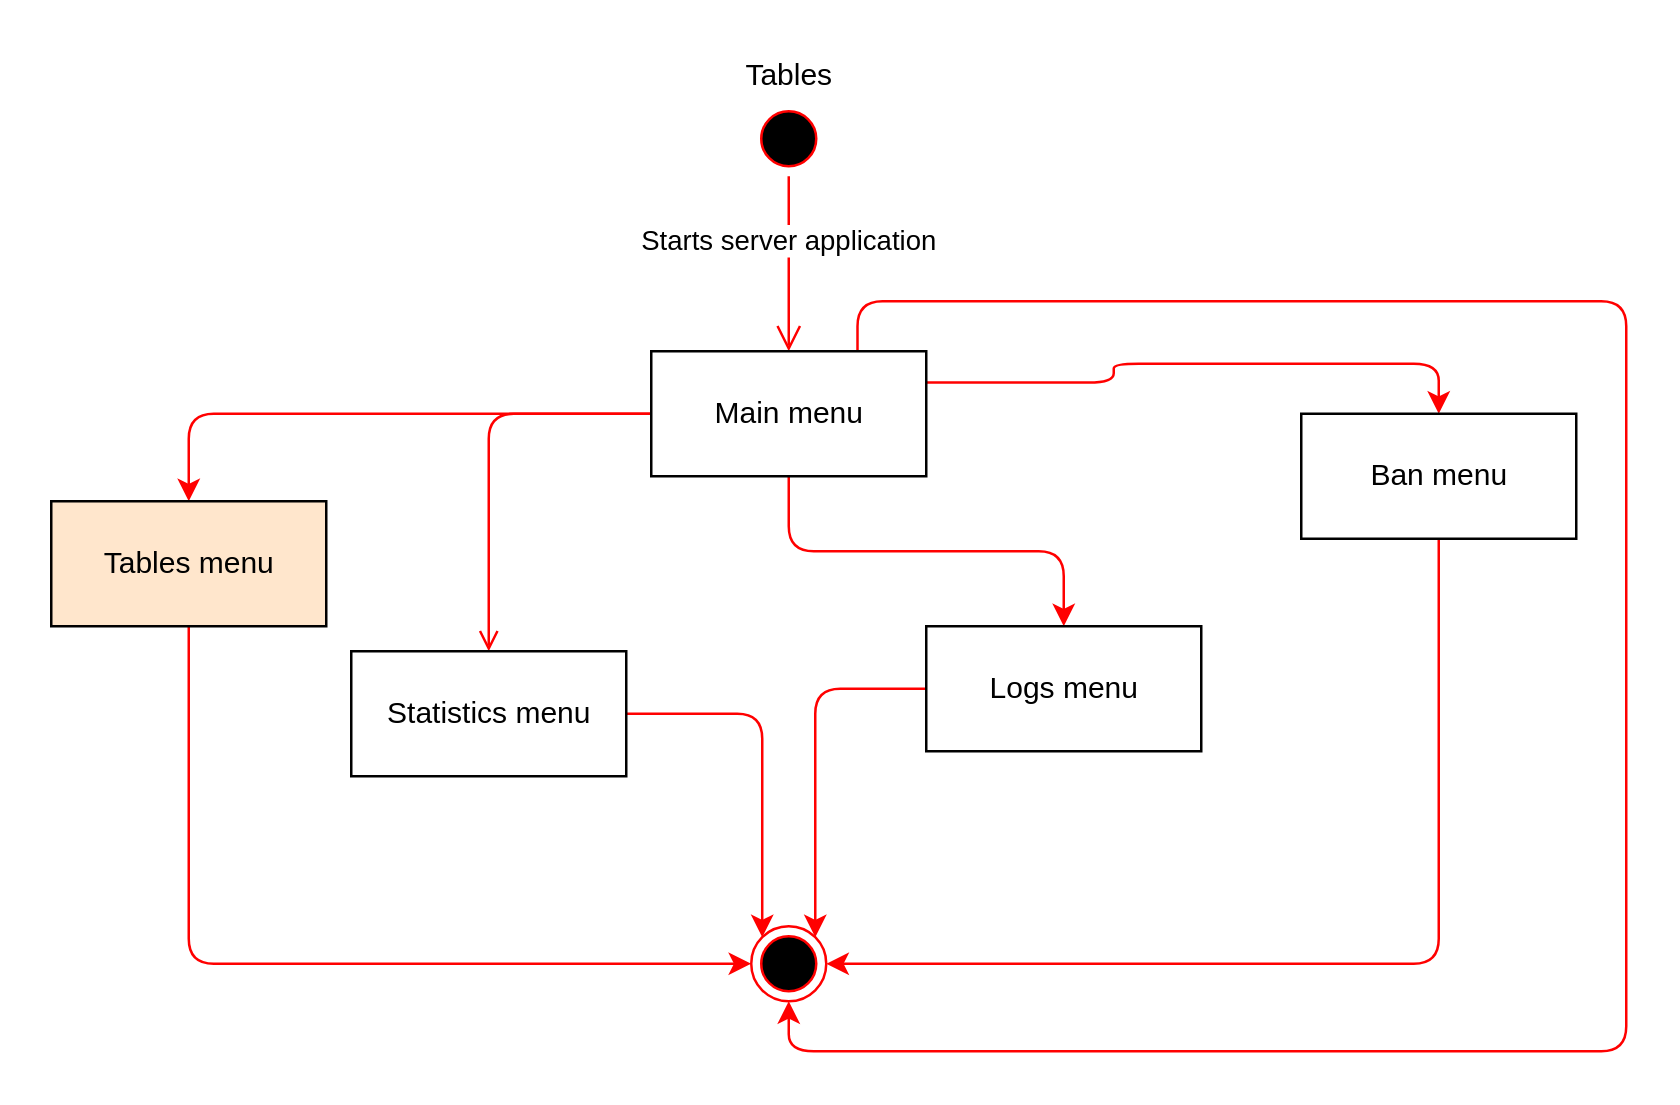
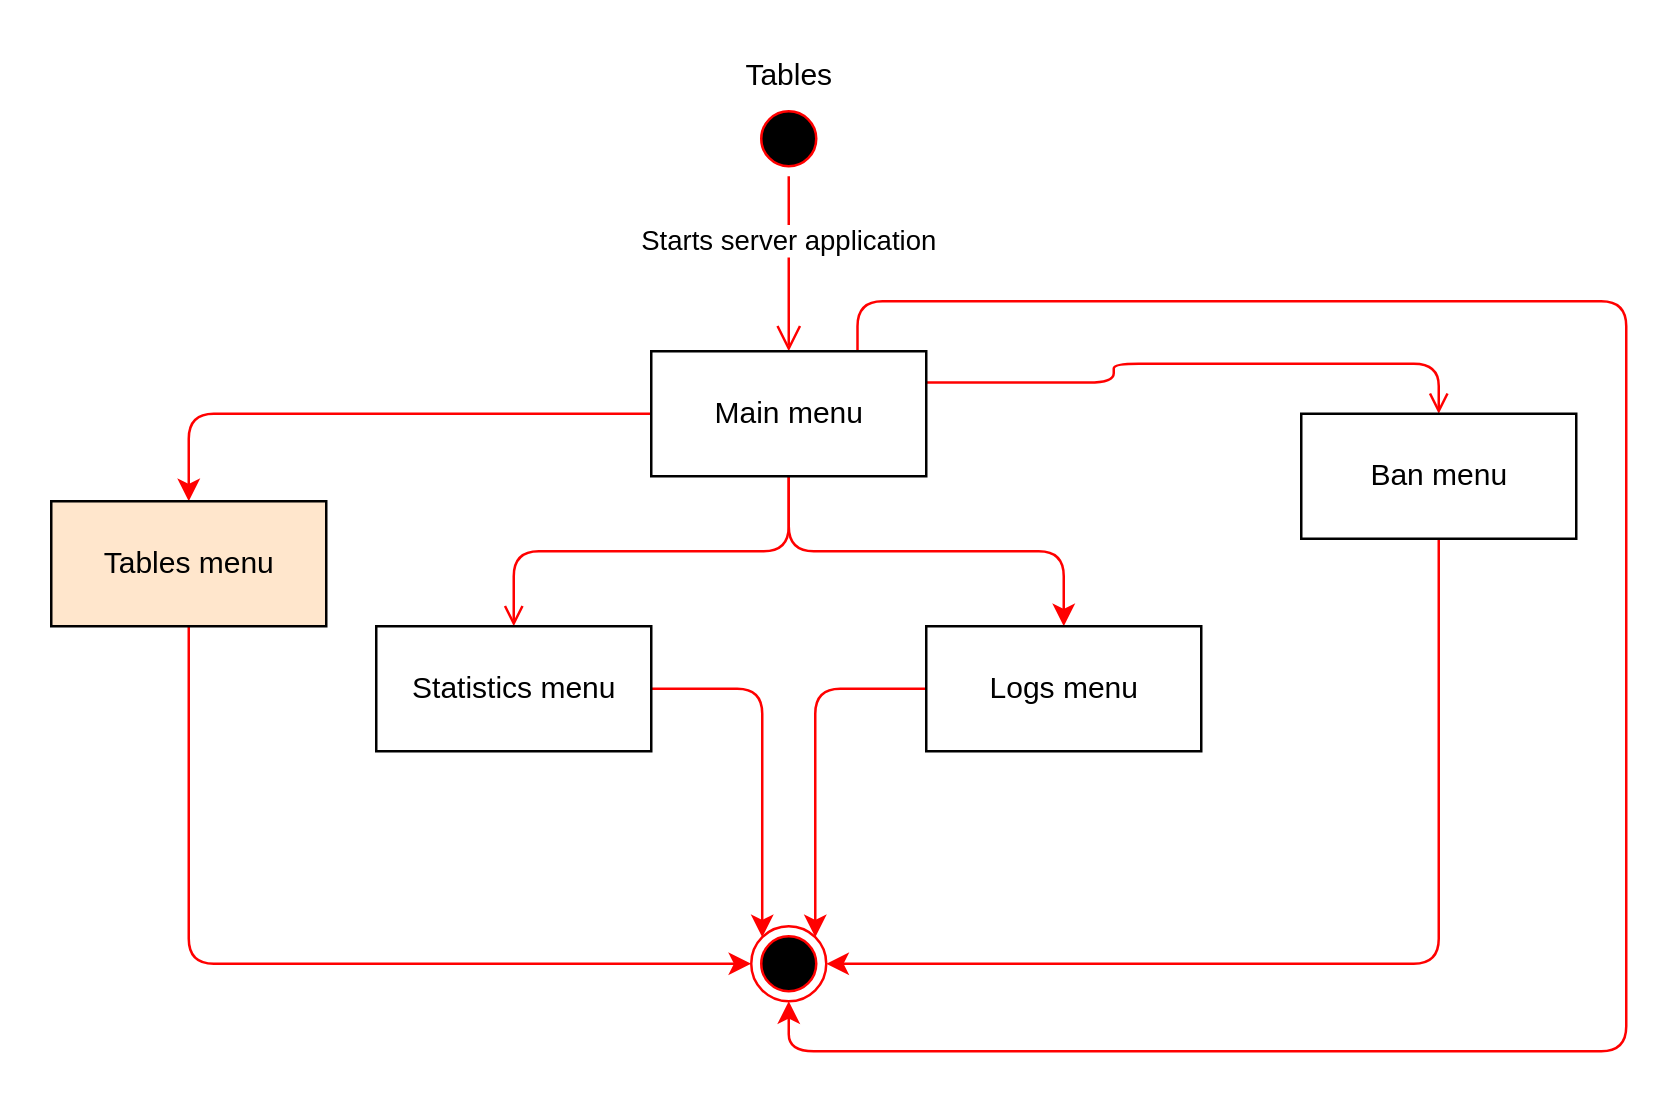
- <mxCell id="9" style="edgeStyle=orthogonalEdgeStyle;rounded=1;orthogonalLoop=1;jettySize=auto;html=1;exitX=1;exitY=0.25;exitDx=0;exitDy=0;entryX=0.5;entryY=0;entryDx=0;entryDy=0;strokeColor=#FF0000;" parent="1" source="11" target="19" edge="1"><mxGeometry relative="1" as="geometry" /></mxCell>
+ <mxCell id="9" style="edgeStyle=orthogonalEdgeStyle;rounded=1;orthogonalLoop=1;jettySize=auto;html=1;exitX=1;exitY=0.25;exitDx=0;exitDy=0;entryX=0.5;entryY=0;entryDx=0;entryDy=0;strokeColor=#FF0000;endArrow=open;" parent="1" source="11" target="19" edge="1"><mxGeometry relative="1" as="geometry" /></mxCell>
- <mxCell id="15" value="Statistics menu" style="html=1;" parent="1" vertex="1"><mxGeometry x="140" y="260" width="110" height="50" as="geometry" /></mxCell>
+ <mxCell id="15" value="Statistics menu" style="html=1;" parent="1" vertex="1"><mxGeometry x="150" y="250" width="110" height="50" as="geometry" /></mxCell>
